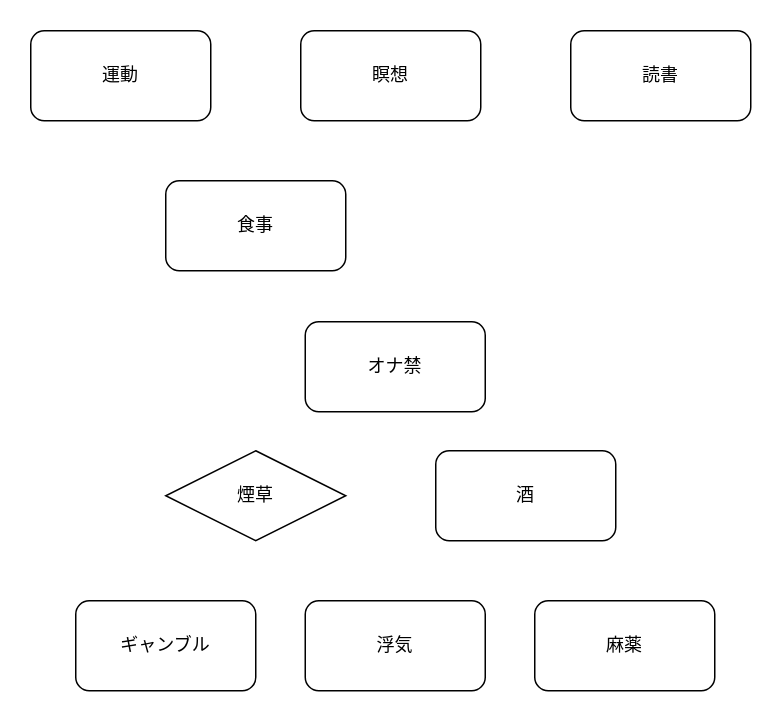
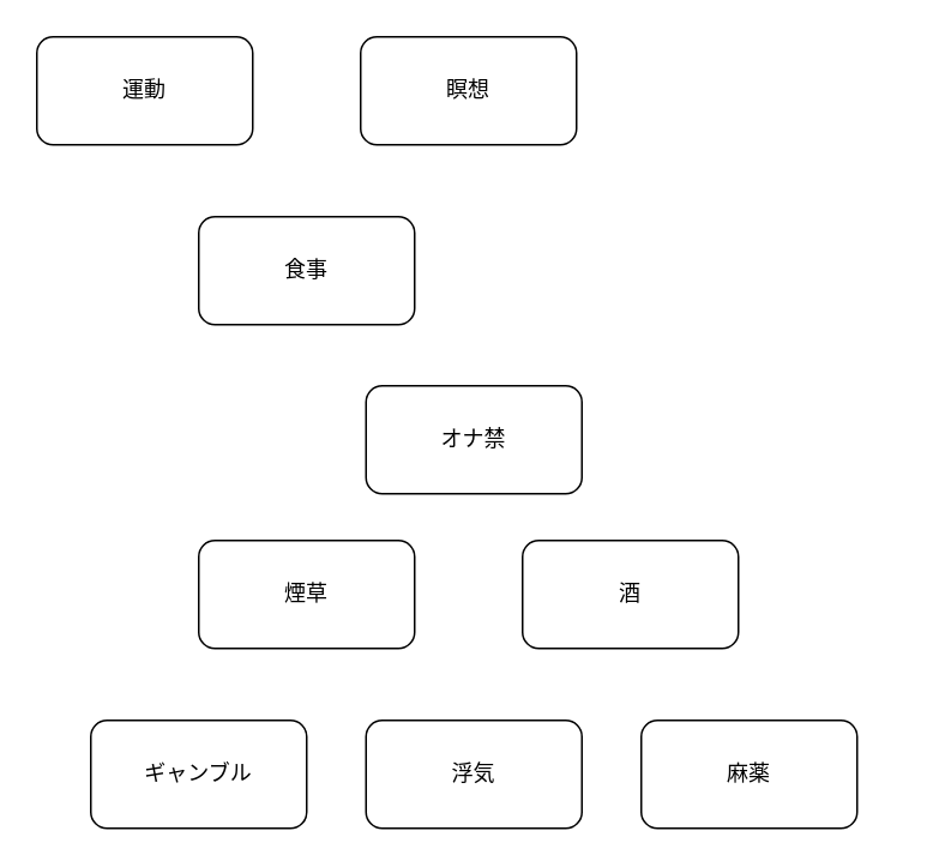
- <mxCell id="4" value="読書" style="rounded=1;whiteSpace=wrap;html=1;" parent="1" vertex="1"><mxGeometry x="380" y="20" width="120" height="60" as="geometry" /></mxCell>
- <mxCell id="8" value="煙草" style="rhombus;whiteSpace=wrap;html=1;" parent="1" vertex="1"><mxGeometry x="110" y="300" width="120" height="60" as="geometry" /></mxCell>
+ <mxCell id="8" value="煙草" style="rounded=1;whiteSpace=wrap;html=1;" parent="1" vertex="1"><mxGeometry x="110" y="300" width="120" height="60" as="geometry" /></mxCell>
